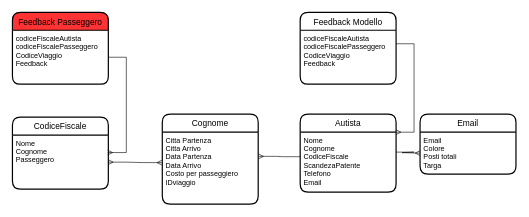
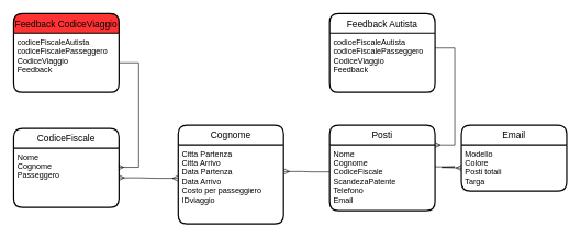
- <mxCell id="11" value="Feedback Passeggero" style="swimlane;childLayout=stackLayout;horizontal=1;startSize=30;horizontalStack=0;rounded=1;fontSize=14;fontStyle=0;strokeWidth=2;resizeParent=0;resizeLast=1;shadow=0;dashed=0;align=center;fillColor=#FF3333;" parent="1" vertex="1"><mxGeometry x="20" y="20" width="160" height="120" as="geometry" /></mxCell>
+ <mxCell id="11" value="Feedback CodiceViaggio" style="swimlane;childLayout=stackLayout;horizontal=1;startSize=30;horizontalStack=0;rounded=1;fontSize=14;fontStyle=0;strokeWidth=2;resizeParent=0;resizeLast=1;shadow=0;dashed=0;align=center;fillColor=#FF3333;" parent="1" vertex="1"><mxGeometry x="20" y="20" width="160" height="120" as="geometry" /></mxCell>
- <mxCell id="13" value="Feedback Modello" style="swimlane;childLayout=stackLayout;horizontal=1;startSize=30;horizontalStack=0;rounded=1;fontSize=14;fontStyle=0;strokeWidth=2;resizeParent=0;resizeLast=1;shadow=0;dashed=0;align=center;" parent="1" vertex="1"><mxGeometry x="500" y="20" width="160" height="120" as="geometry" /></mxCell>
+ <mxCell id="13" value="Feedback Autista" style="swimlane;childLayout=stackLayout;horizontal=1;startSize=30;horizontalStack=0;rounded=1;fontSize=14;fontStyle=0;strokeWidth=2;resizeParent=0;resizeLast=1;shadow=0;dashed=0;align=center;" parent="1" vertex="1"><mxGeometry x="500" y="20" width="160" height="120" as="geometry" /></mxCell>
- <mxCell id="2" value="Autista" style="swimlane;childLayout=stackLayout;horizontal=1;startSize=30;horizontalStack=0;rounded=1;fontSize=14;fontStyle=0;strokeWidth=2;resizeParent=0;resizeLast=1;shadow=0;dashed=0;align=center;" parent="1" vertex="1"><mxGeometry x="500" y="190" width="160" height="130" as="geometry" /></mxCell>
+ <mxCell id="2" value="Posti" style="swimlane;childLayout=stackLayout;horizontal=1;startSize=30;horizontalStack=0;rounded=1;fontSize=14;fontStyle=0;strokeWidth=2;resizeParent=0;resizeLast=1;shadow=0;dashed=0;align=center;" parent="1" vertex="1"><mxGeometry x="500" y="190" width="160" height="130" as="geometry" /></mxCell>
- <mxCell id="7" value="Email&#10;Colore&#10;Posti totali&#10;Targa" style="align=left;strokeColor=none;fillColor=none;spacingLeft=4;fontSize=12;verticalAlign=top;resizable=0;rotatable=0;part=1;" parent="6" vertex="1"><mxGeometry y="30" width="160" height="70" as="geometry" /></mxCell>
+ <mxCell id="7" value="Modello&#10;Colore&#10;Posti totali&#10;Targa" style="align=left;strokeColor=none;fillColor=none;spacingLeft=4;fontSize=12;verticalAlign=top;resizable=0;rotatable=0;part=1;" parent="6" vertex="1"><mxGeometry y="30" width="160" height="70" as="geometry" /></mxCell>
